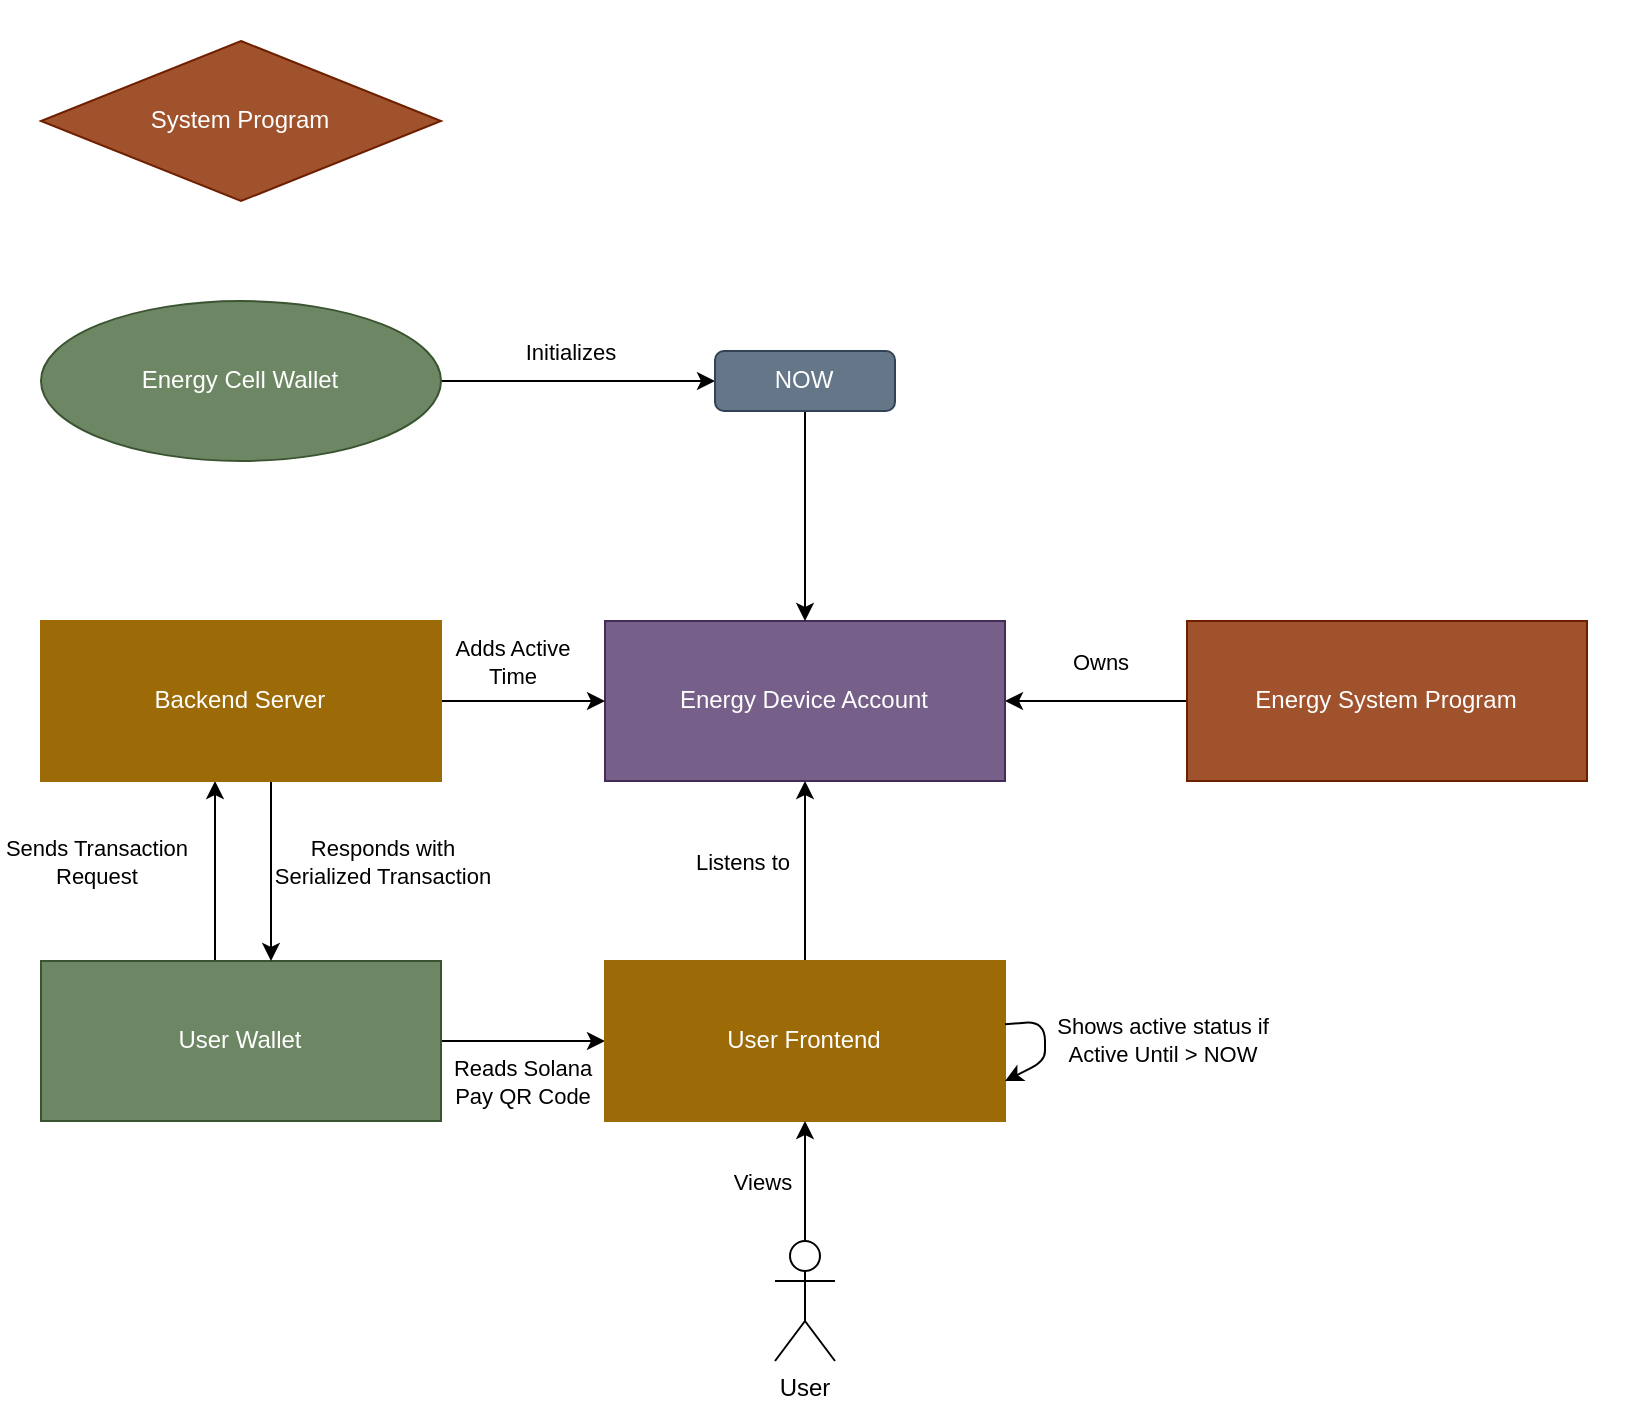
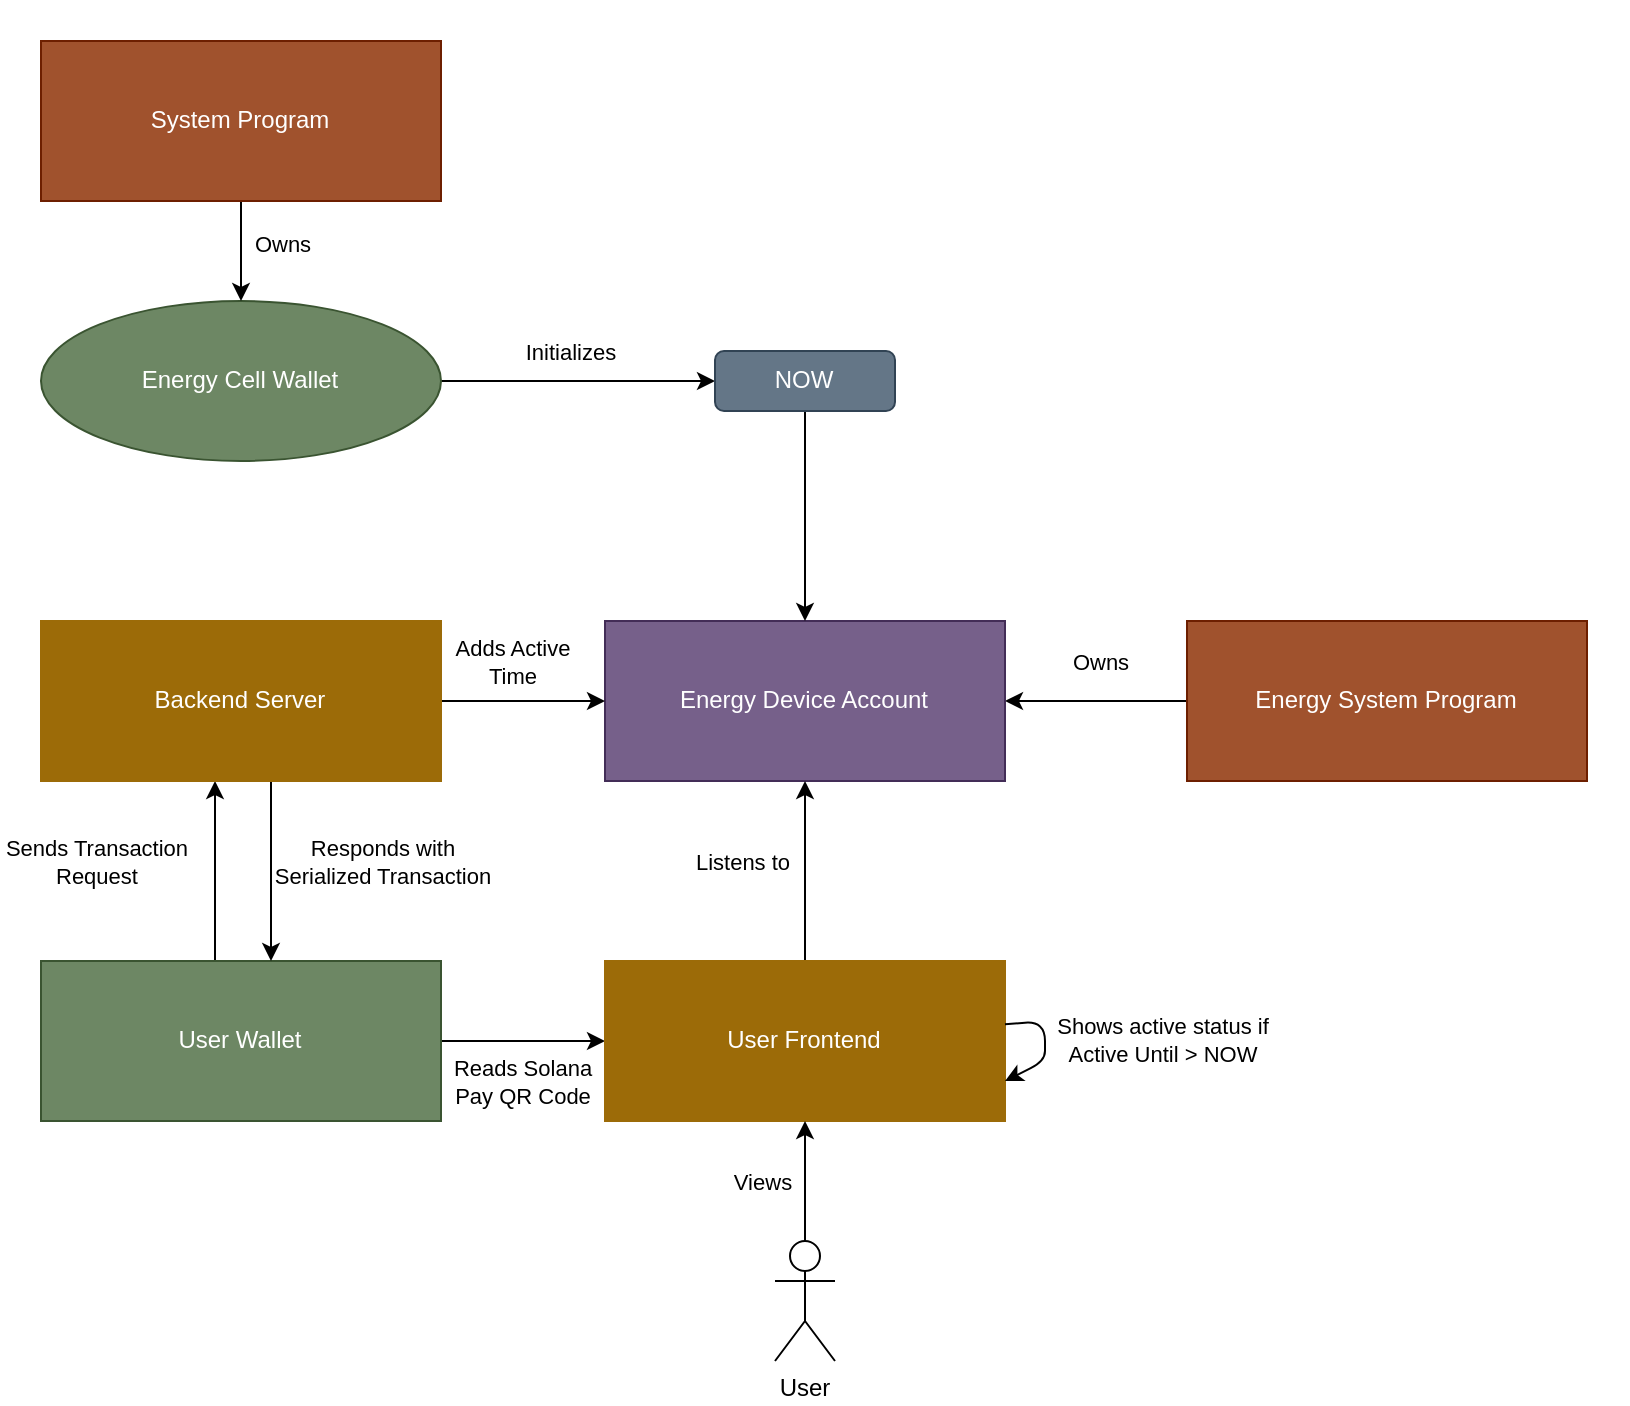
- <mxCell id="11" value="System Program" style="rhombus;whiteSpace=wrap;html=1;fillColor=#a0522d;strokeColor=#6D1F00;fontColor=#ffffff;" parent="1" vertex="1"><mxGeometry x="20" y="20" width="200" height="80" as="geometry" /></mxCell>
+ <mxCell id="11" value="System Program" style="rounded=0;whiteSpace=wrap;html=1;fillColor=#a0522d;strokeColor=#6D1F00;fontColor=#ffffff;" parent="1" vertex="1"><mxGeometry x="20" y="20" width="200" height="80" as="geometry" /></mxCell>
+ <mxCell id="9" style="edgeStyle=none;html=1;entryX=0.5;entryY=0;entryDx=0;entryDy=0;" parent="1" source="11" target="8" edge="1"><mxGeometry relative="1" as="geometry" /></mxCell>
+ <mxCell id="10" value="Owns" style="edgeLabel;html=1;align=center;verticalAlign=middle;resizable=0;points=[];" parent="9" vertex="1" connectable="0"><mxGeometry x="-0.493" y="-2" relative="1" as="geometry"><mxPoint x="22" y="8" as="offset" /></mxGeometry></mxCell>
